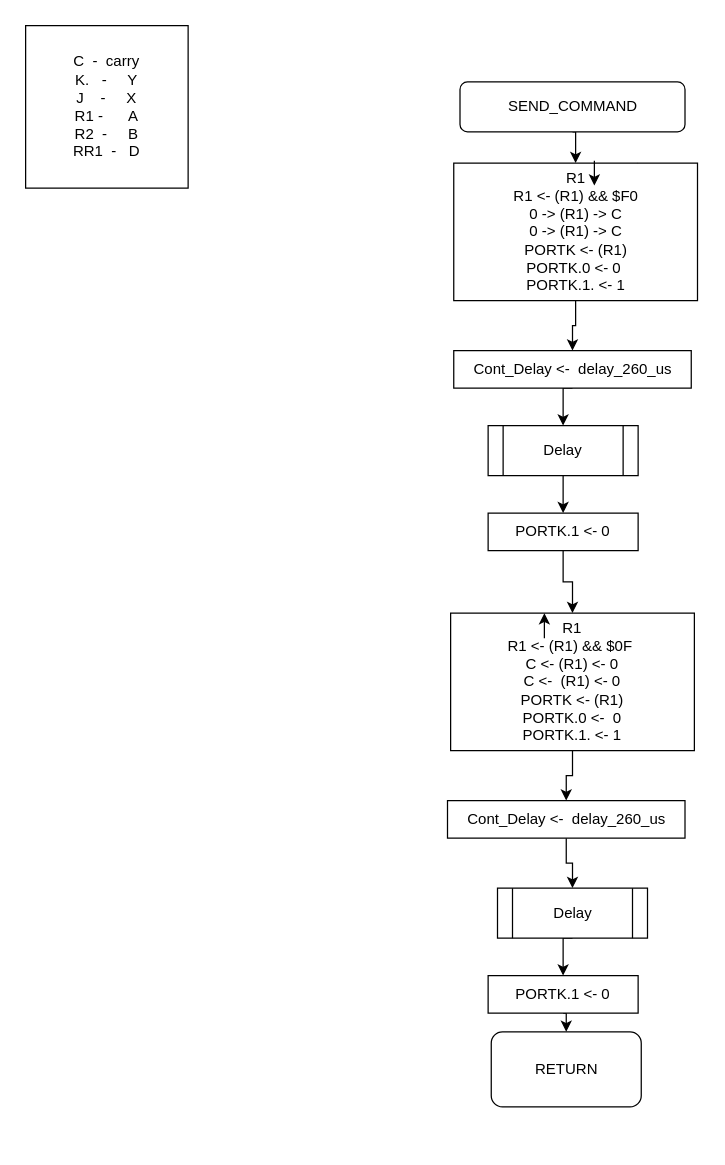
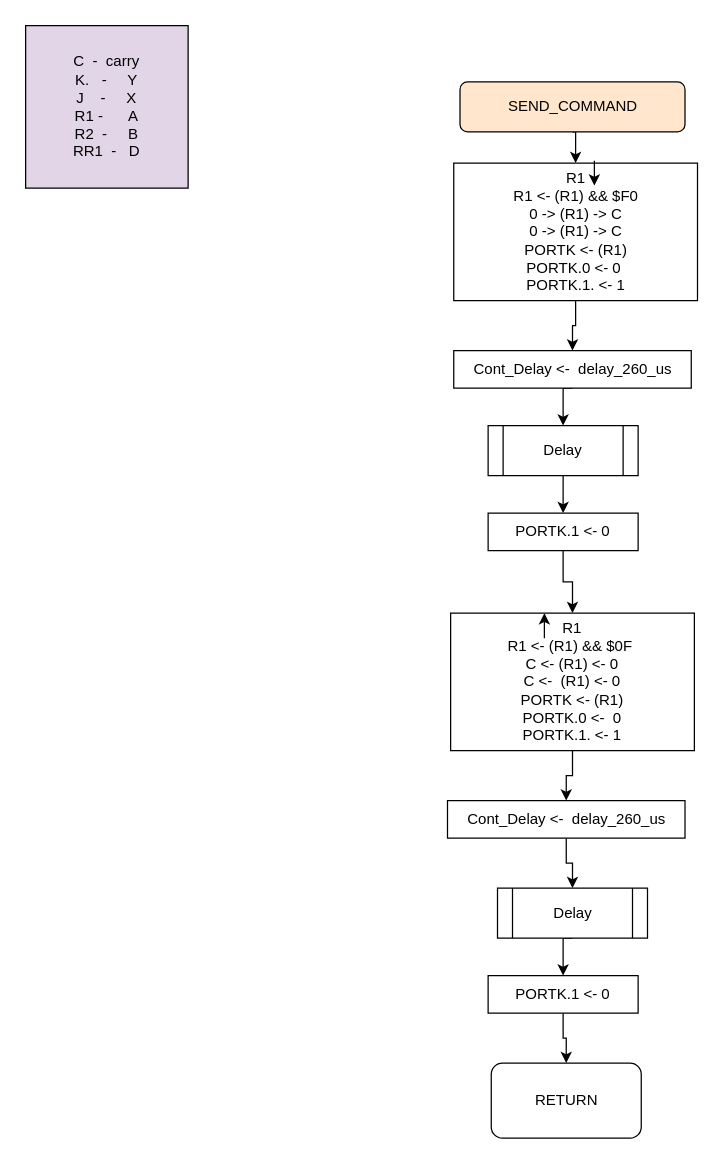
- <mxCell id="4" value="C &amp;nbsp;- &amp;nbsp;carry&lt;br&gt;K. &amp;nbsp; - &amp;nbsp; &amp;nbsp; Y&lt;br&gt;J &amp;nbsp; &amp;nbsp;- &amp;nbsp; &amp;nbsp; X&lt;br&gt;R1 - &amp;nbsp; &amp;nbsp; &amp;nbsp;A&lt;br&gt;R2 &amp;nbsp;- &amp;nbsp; &amp;nbsp; B&lt;br&gt;RR1 &amp;nbsp;- &amp;nbsp; D" style="whiteSpace=wrap;html=1;aspect=fixed;" vertex="1" parent="1"><mxGeometry x="20" y="20" width="130" height="130" as="geometry" /></mxCell>
+ <mxCell id="4" value="C &amp;nbsp;- &amp;nbsp;carry&lt;br&gt;K. &amp;nbsp; - &amp;nbsp; &amp;nbsp; Y&lt;br&gt;J &amp;nbsp; &amp;nbsp;- &amp;nbsp; &amp;nbsp; X&lt;br&gt;R1 - &amp;nbsp; &amp;nbsp; &amp;nbsp;A&lt;br&gt;R2 &amp;nbsp;- &amp;nbsp; &amp;nbsp; B&lt;br&gt;RR1 &amp;nbsp;- &amp;nbsp; D" style="whiteSpace=wrap;html=1;aspect=fixed;fillColor=#e1d5e7;" vertex="1" parent="1"><mxGeometry x="20" y="20" width="130" height="130" as="geometry" /></mxCell>
- <mxCell id="6" value="SEND_COMMAND" style="rounded=1;whiteSpace=wrap;html=1;" vertex="1" parent="1"><mxGeometry x="367.5" y="65" width="180" height="40" as="geometry" /></mxCell>
+ <mxCell id="6" value="SEND_COMMAND" style="rounded=1;whiteSpace=wrap;html=1;fillColor=#ffe6cc;" vertex="1" parent="1"><mxGeometry x="367.5" y="65" width="180" height="40" as="geometry" /></mxCell>
- <mxCell id="24" value="RETURN" style="rounded=1;whiteSpace=wrap;html=1;" vertex="1" parent="1"><mxGeometry x="392.5" y="825" width="120" height="60" as="geometry" /></mxCell>
+ <mxCell id="24" value="RETURN" style="rounded=1;whiteSpace=wrap;html=1;" vertex="1" parent="1"><mxGeometry x="392.5" y="850" width="120" height="60" as="geometry" /></mxCell>
